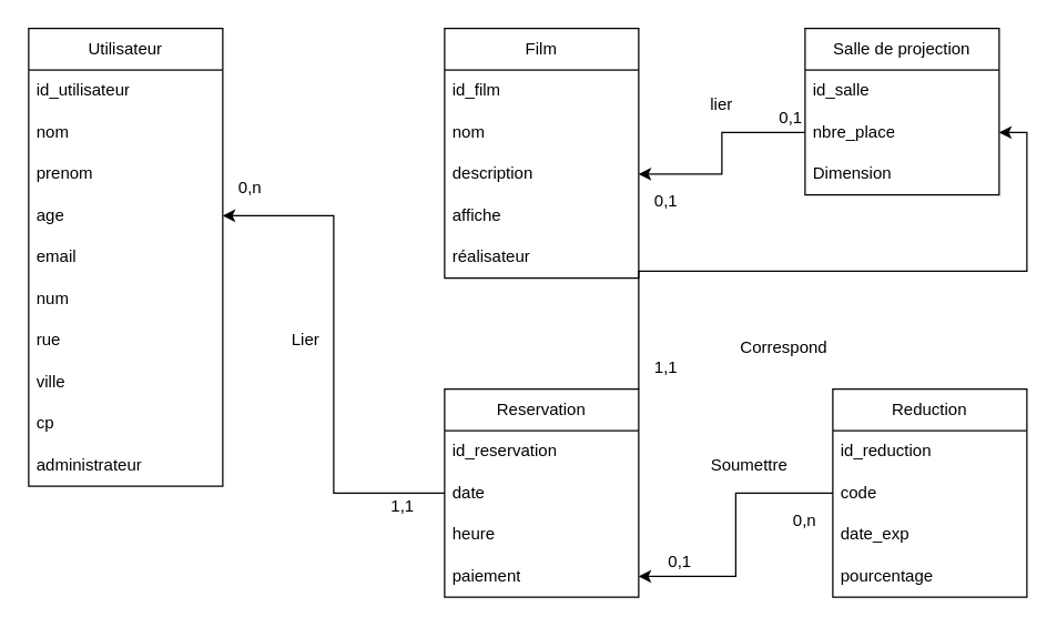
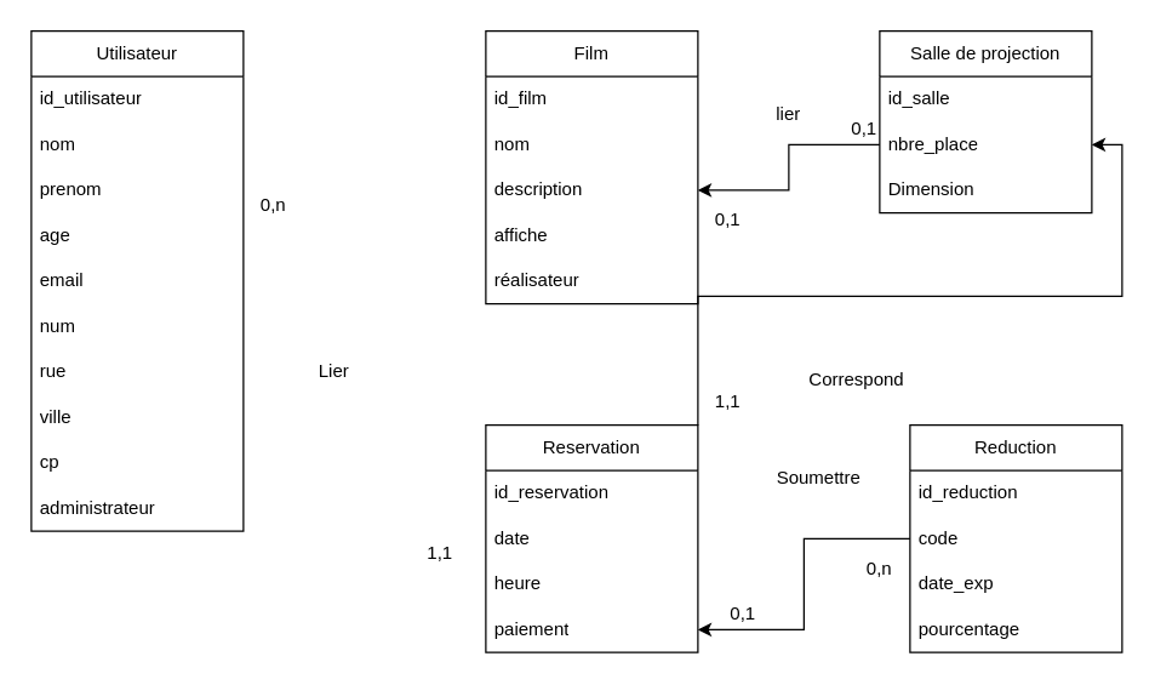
- <mxCell id="40" style="edgeStyle=orthogonalEdgeStyle;rounded=0;orthogonalLoop=1;jettySize=auto;html=1;exitX=0;exitY=0.5;exitDx=0;exitDy=0;entryX=1;entryY=0.5;entryDx=0;entryDy=0;" edge="1" parent="1" source="26" target="6"><mxGeometry relative="1" as="geometry" /></mxCell>
- <mxCell id="45" value="Soumettre" style="text;html=1;strokeColor=none;fillColor=none;align=center;verticalAlign=middle;whiteSpace=wrap;rounded=0;" vertex="1" parent="1"><mxGeometry x="510" y="320" width="60" height="30" as="geometry" /></mxCell>
+ <mxCell id="45" value="Soumettre" style="text;html=1;strokeColor=none;fillColor=none;align=center;verticalAlign=middle;whiteSpace=wrap;rounded=0;" vertex="1" parent="1"><mxGeometry x="510" y="300" width="60" height="30" as="geometry" /></mxCell>
